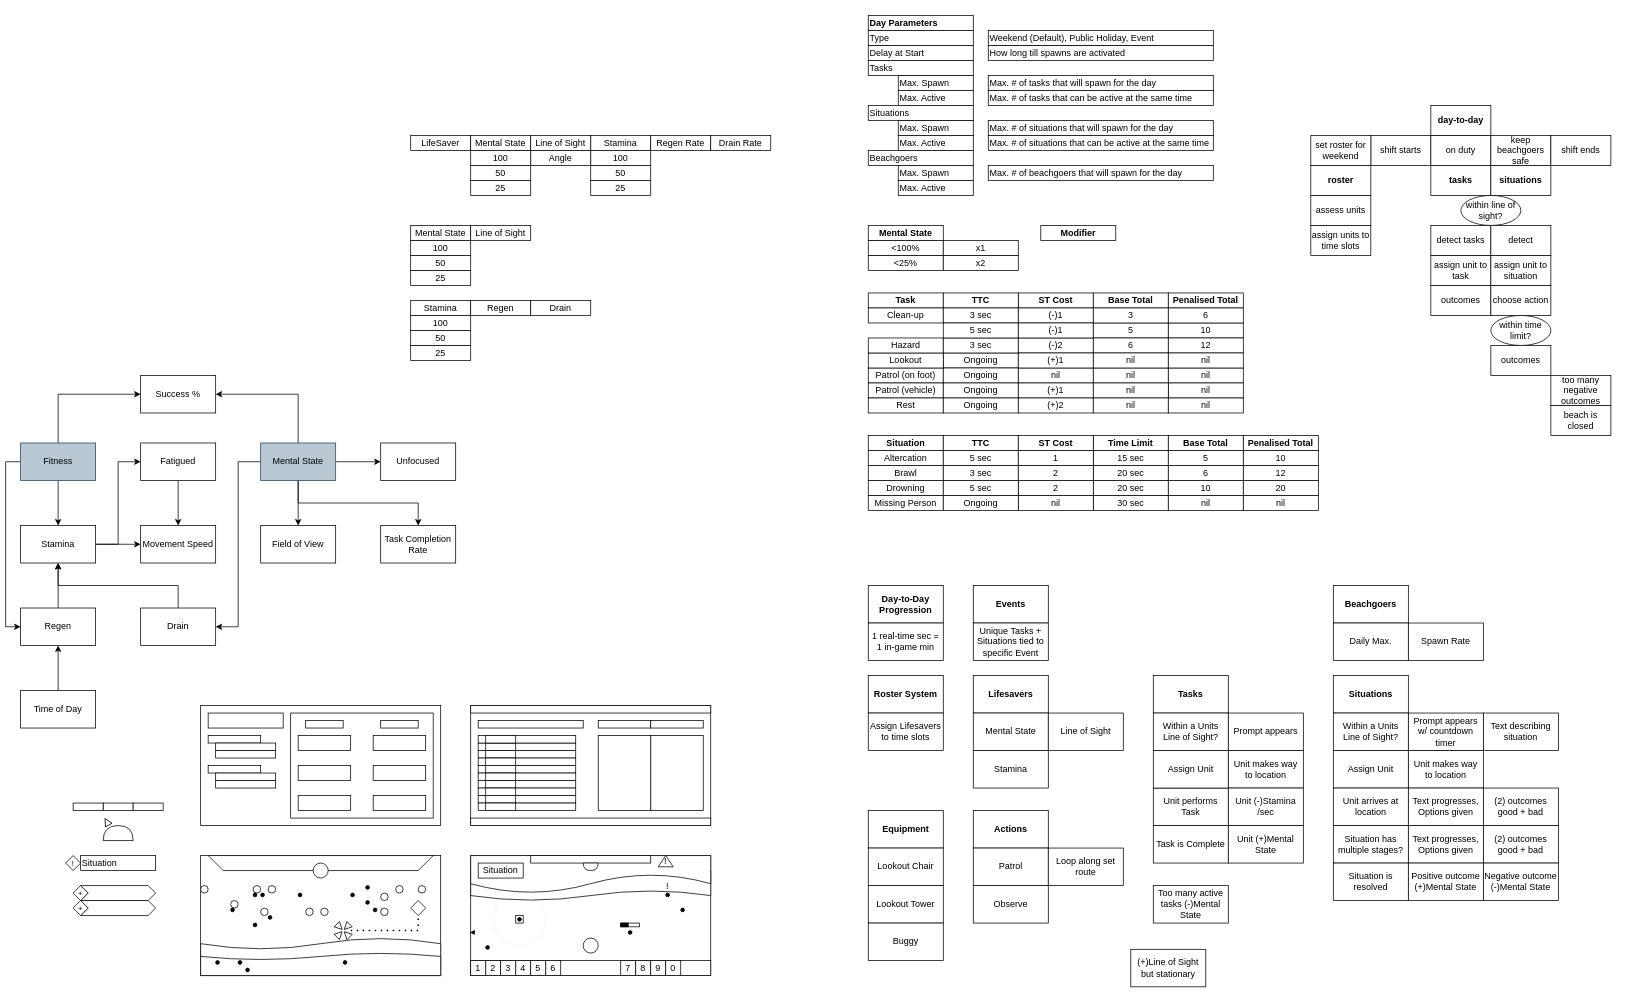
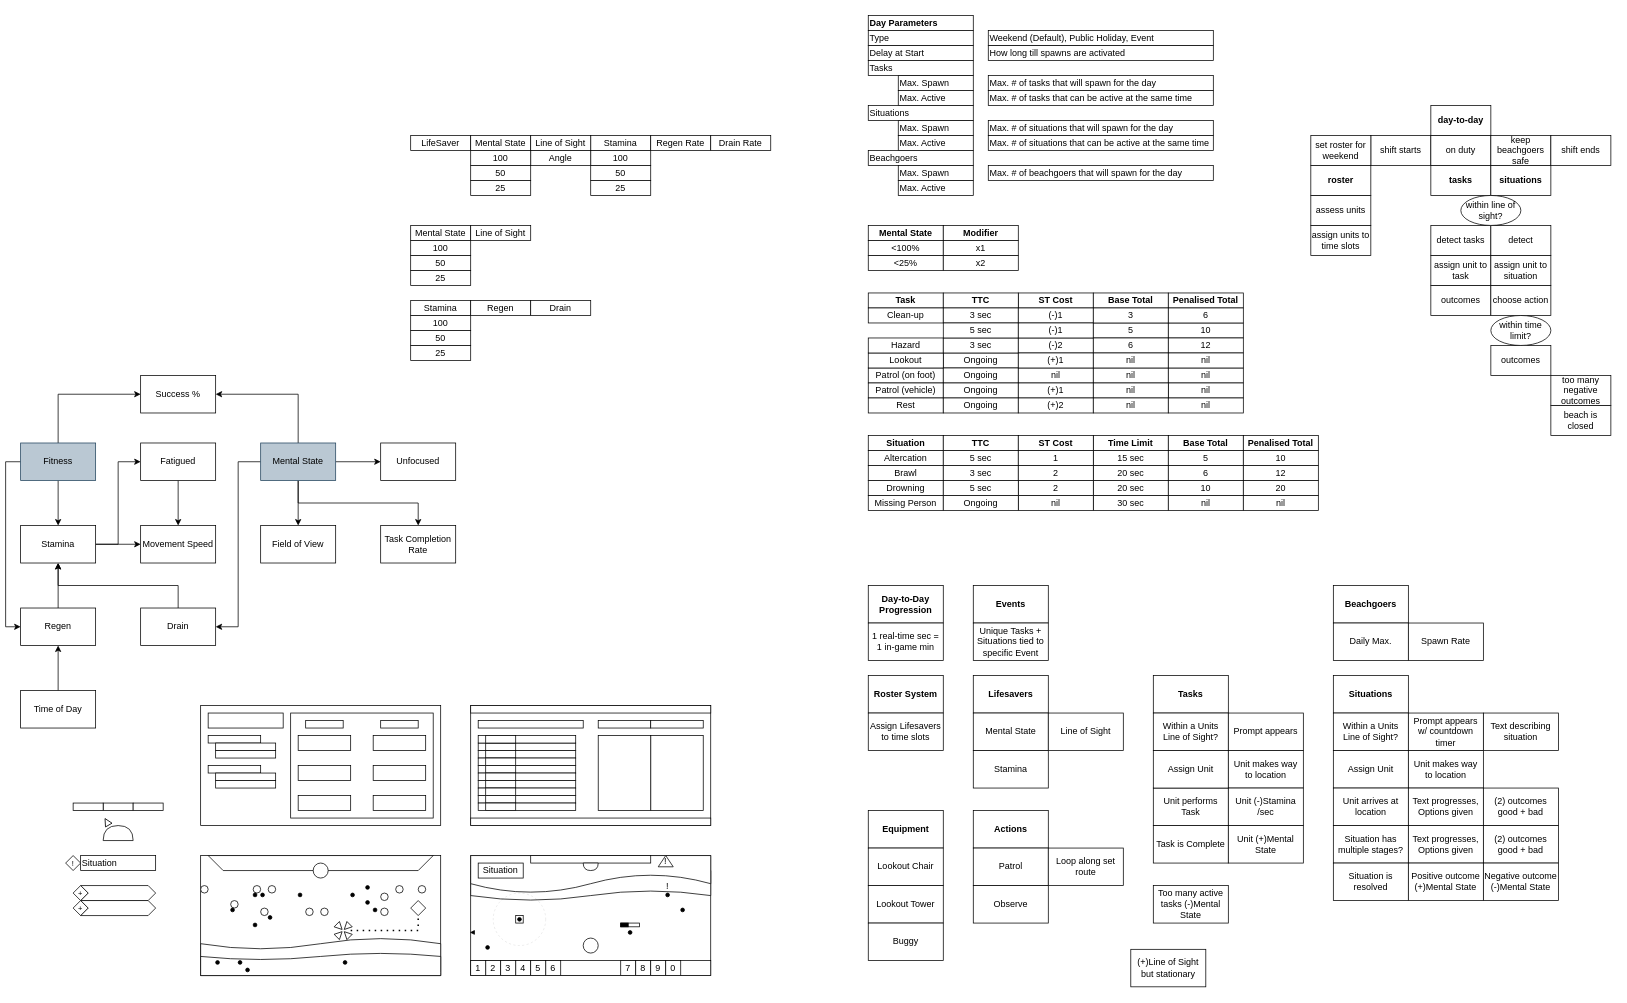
- <mxCell id="218" value="Modifier" style="rounded=0;whiteSpace=wrap;html=1;fontStyle=1" parent="1" vertex="1"><mxGeometry x="1380" y="300" width="100" height="20" as="geometry" /></mxCell>
+ <mxCell id="218" value="Modifier" style="rounded=0;whiteSpace=wrap;html=1;fontStyle=1" parent="1" vertex="1"><mxGeometry x="1250" y="300" width="100" height="20" as="geometry" /></mxCell>
